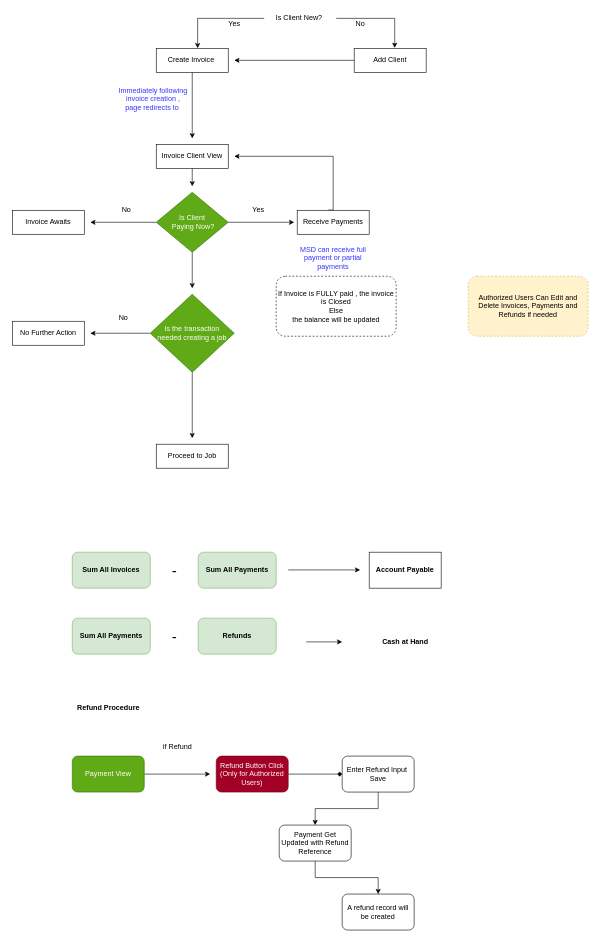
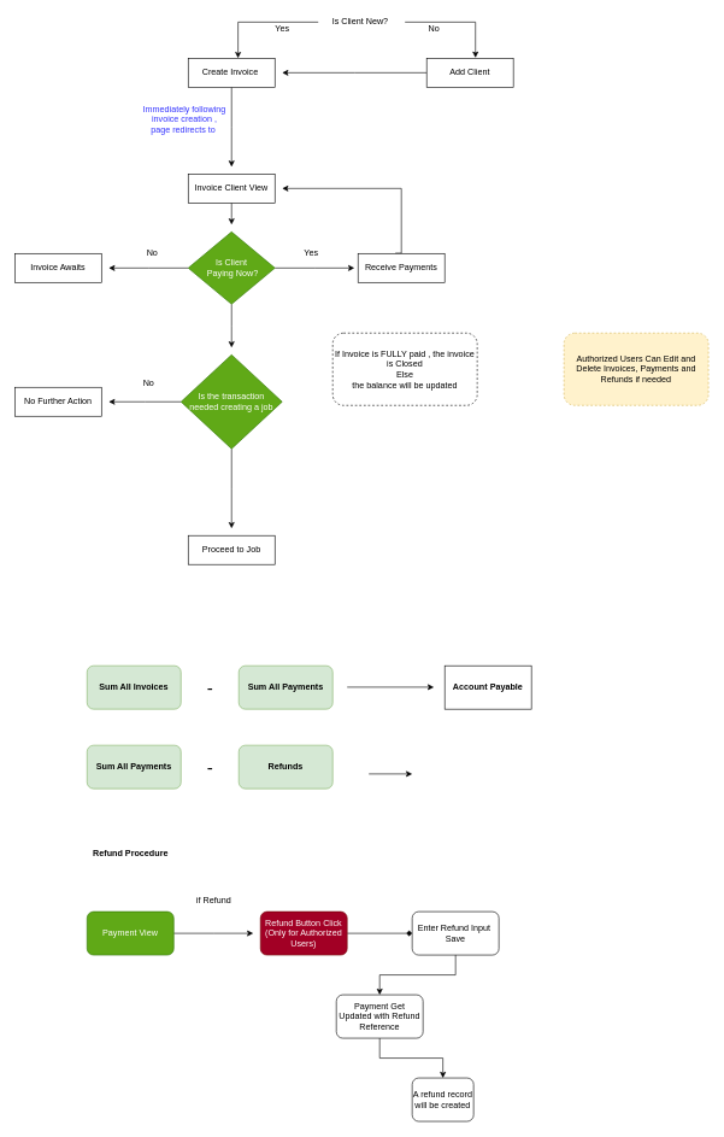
- <mxCell id="23" value="MSD can receive full payment or partial payments" style="text;html=1;align=center;verticalAlign=middle;whiteSpace=wrap;rounded=0;fontColor=#3333FF;" parent="1" vertex="1"><mxGeometry x="495" y="400" width="120" height="60" as="geometry" /></mxCell>
- <mxCell id="38" value="Cash at Hand" style="text;html=1;align=center;verticalAlign=middle;resizable=0;points=[];autosize=1;fontStyle=1" vertex="1" parent="1"><mxGeometry x="630" y="1060" width="90" height="20" as="geometry" /></mxCell>
- <mxCell id="51" value="A refund record will be created" style="rounded=1;whiteSpace=wrap;html=1;" vertex="1" parent="1"><mxGeometry x="570" y="1490" width="120" height="60" as="geometry" /></mxCell>
+ <mxCell id="51" value="A refund record will be created" style="rounded=1;whiteSpace=wrap;html=1;" vertex="1" parent="1"><mxGeometry x="570" y="1490" width="85" height="60" as="geometry" /></mxCell>
